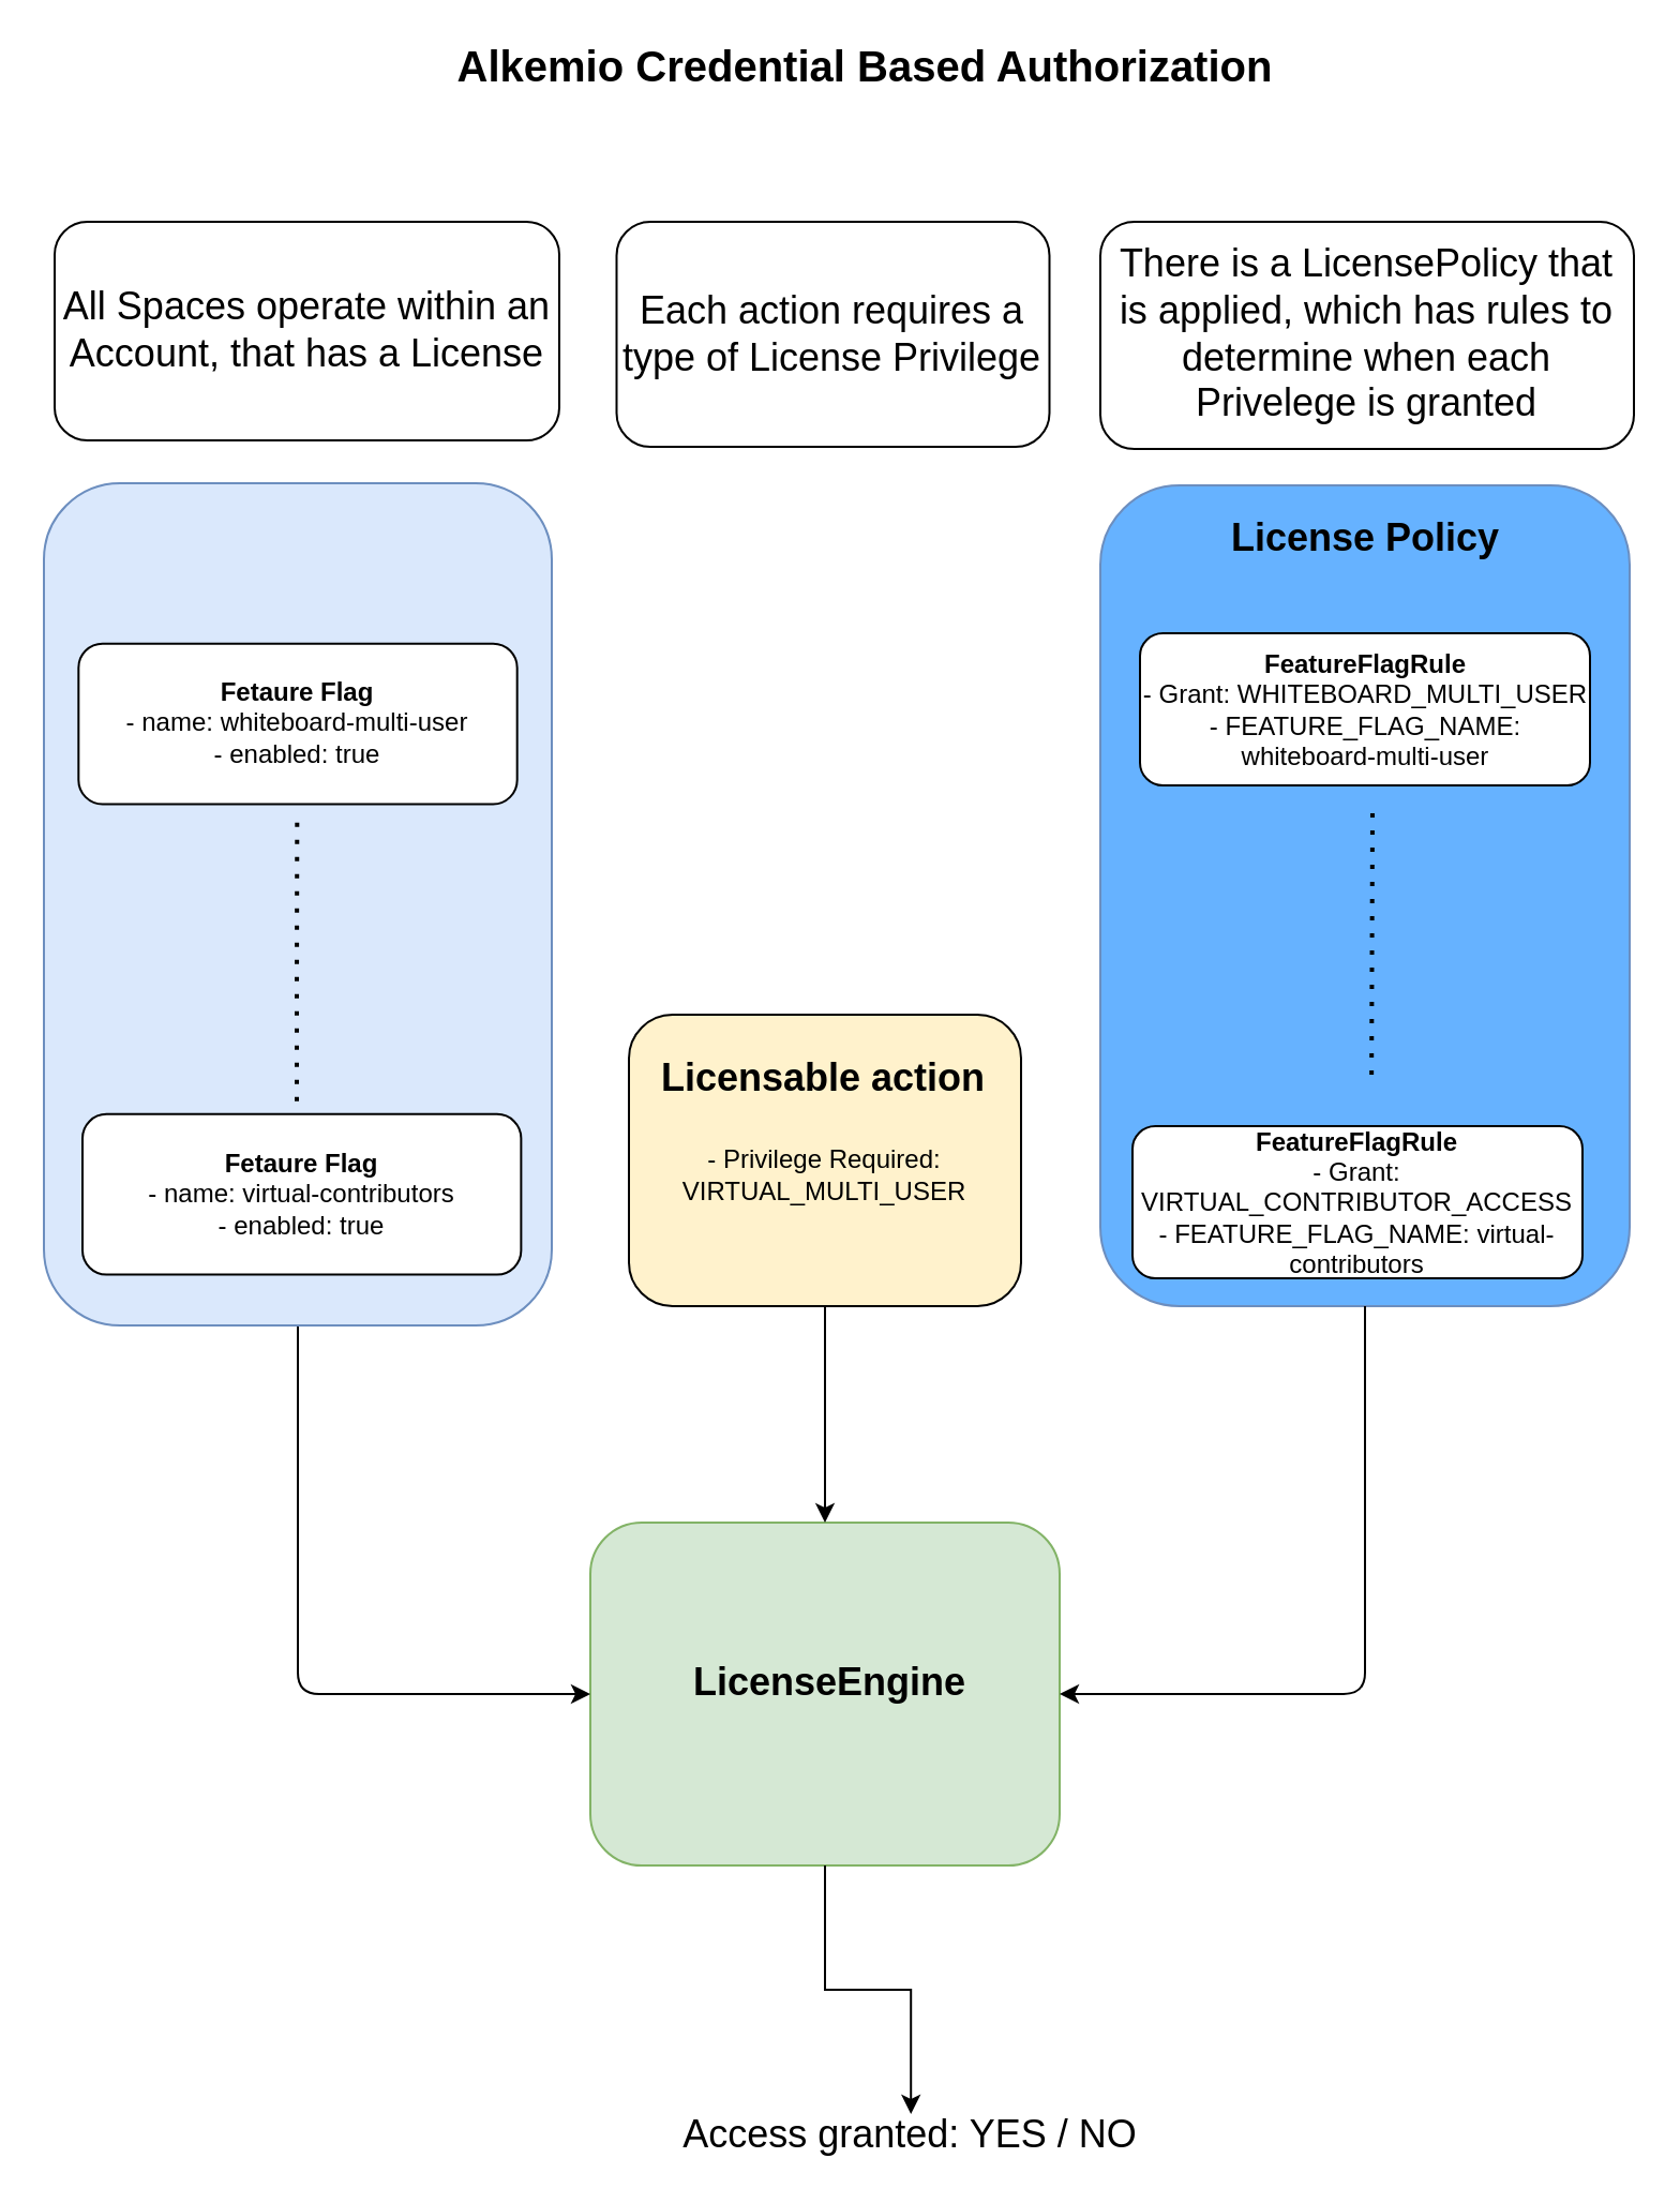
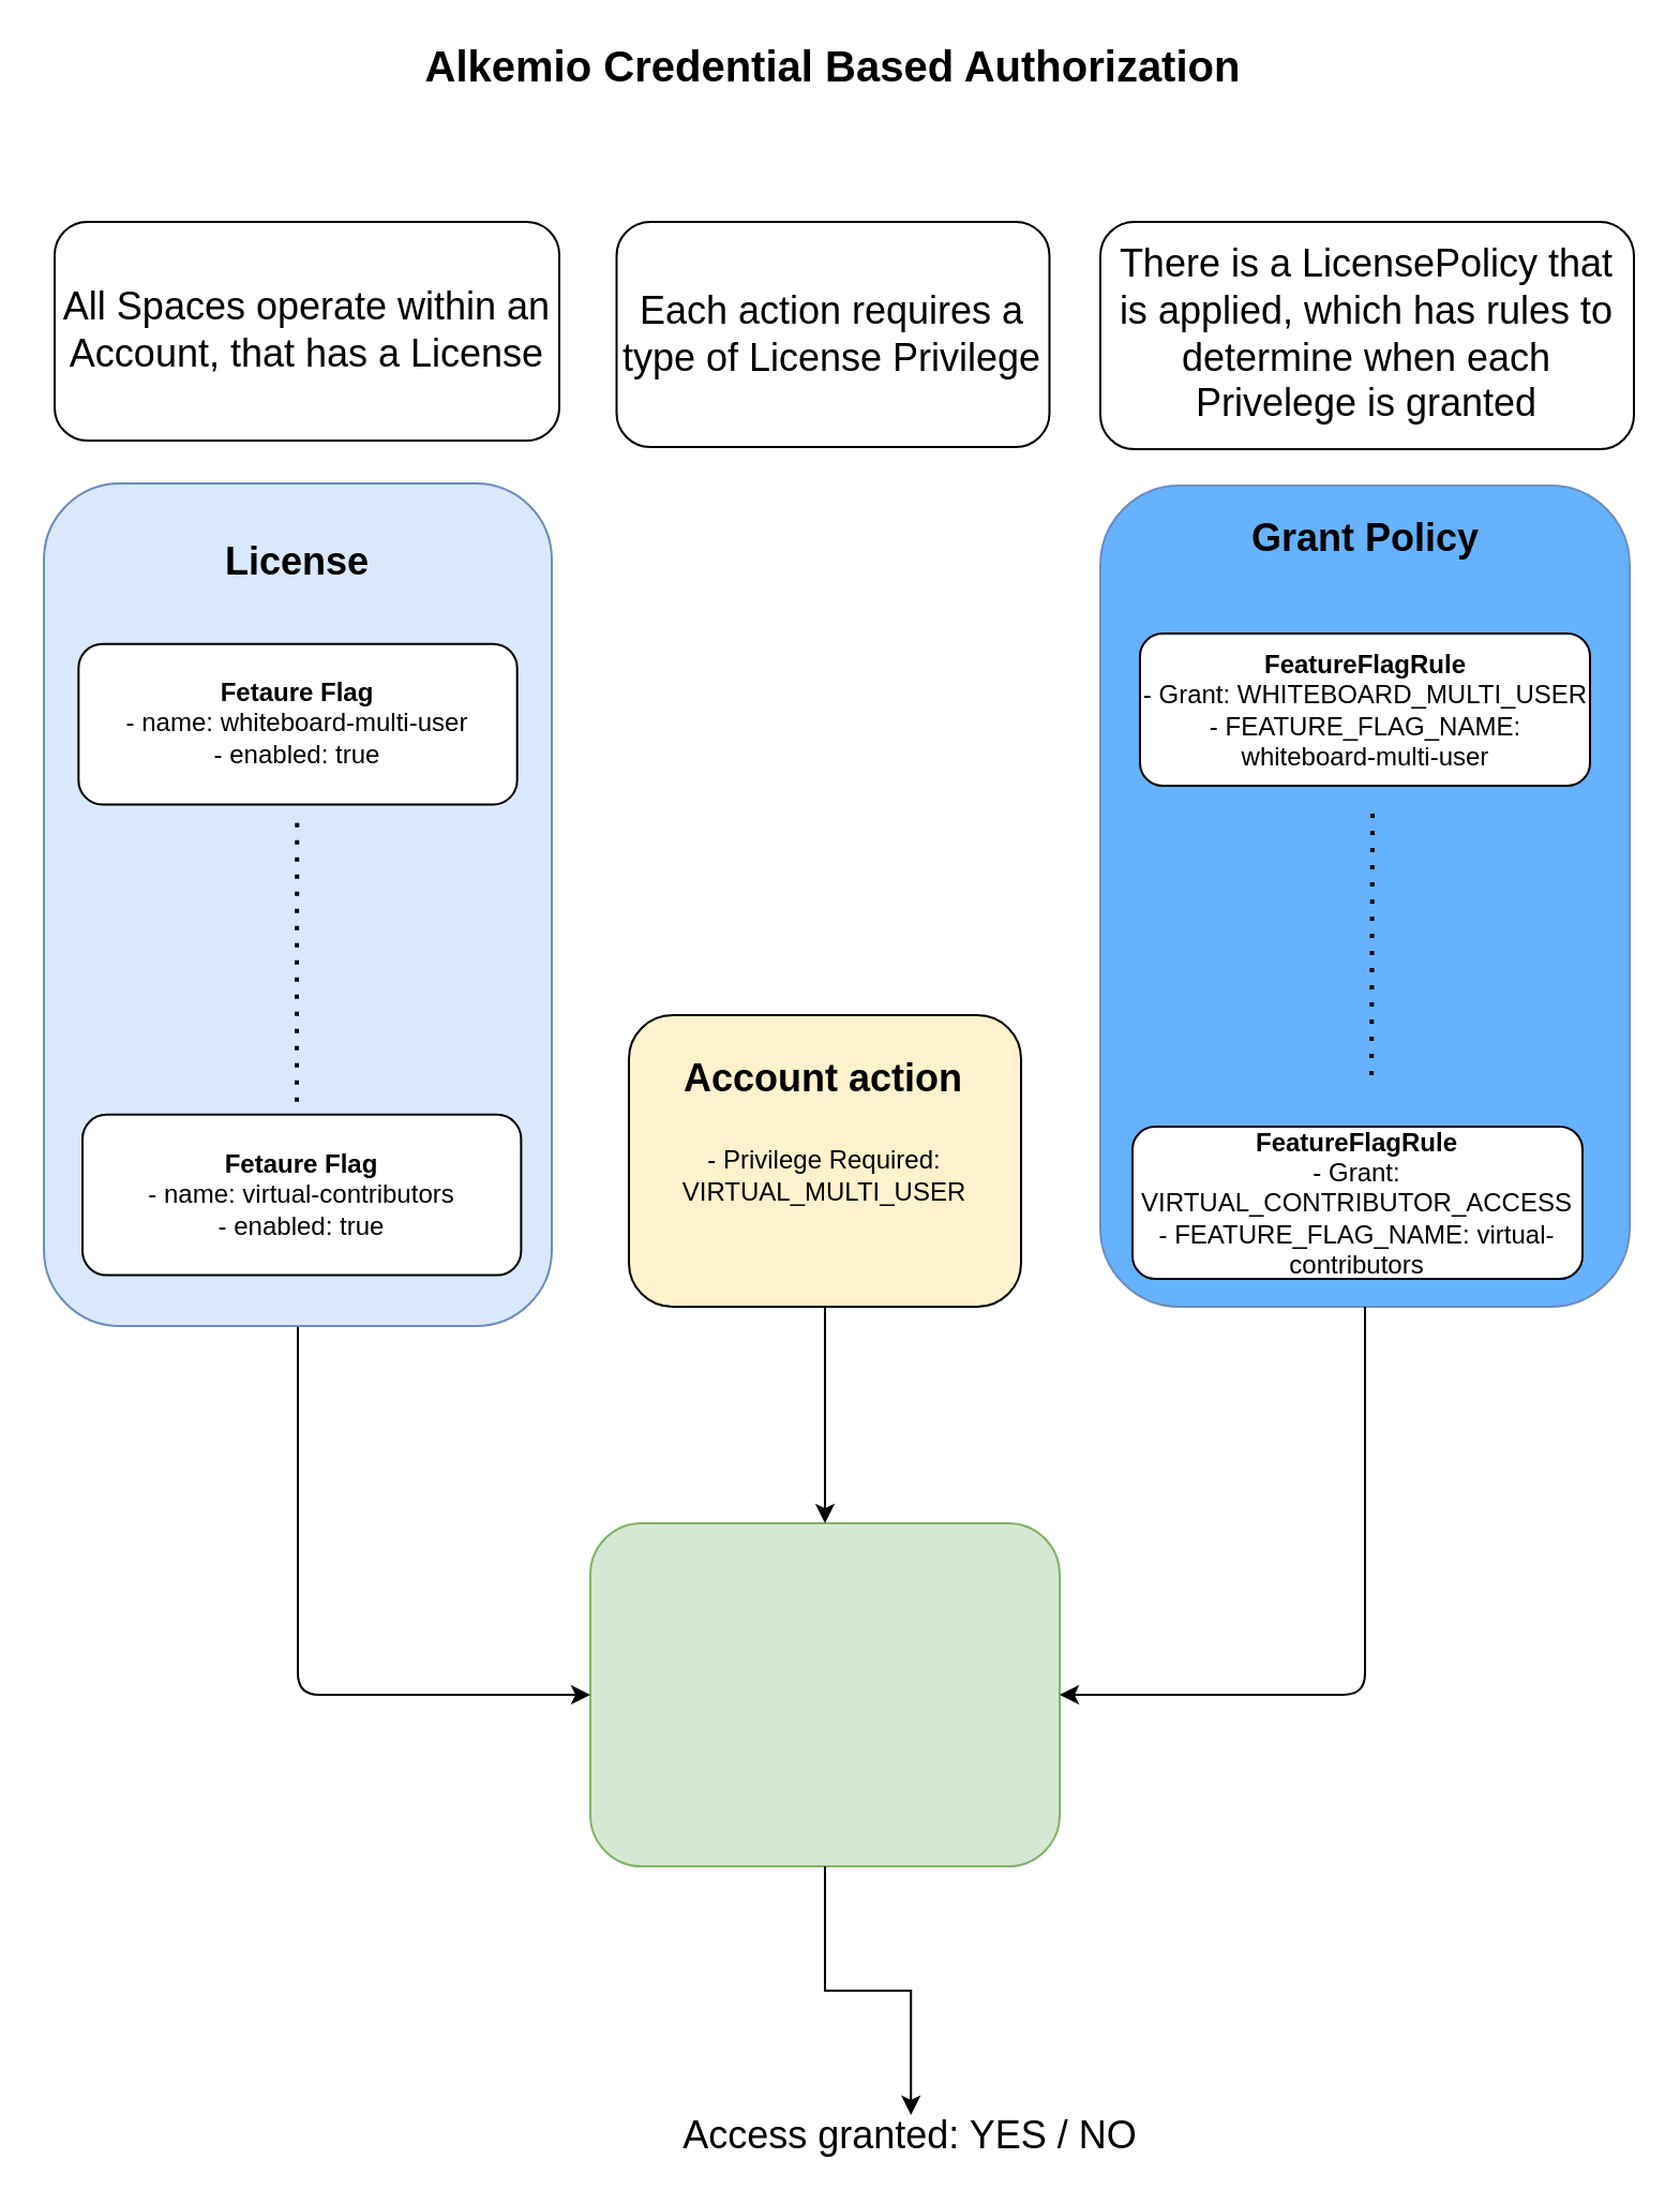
- <mxCell id="2" value="Alkemio Credential Based Authorization" style="text;html=1;strokeColor=none;fillColor=none;align=center;verticalAlign=middle;whiteSpace=wrap;rounded=0;fontSize=20;fontStyle=1" parent="1" vertex="1"><mxGeometry x="196" y="20" width="414.5" height="20" as="geometry" /></mxCell>
+ <mxCell id="2" value="Alkemio Credential Based Authorization" style="text;html=1;strokeColor=none;fillColor=none;align=center;verticalAlign=middle;whiteSpace=wrap;rounded=0;fontSize=20;fontStyle=1" parent="1" vertex="1"><mxGeometry x="181" y="20" width="414.5" height="20" as="geometry" /></mxCell>
- <mxCell id="6" value="&lt;font style=&quot;font-size: 18px&quot;&gt;&lt;b&gt;License Policy&lt;br&gt;&lt;/b&gt;&lt;/font&gt;" style="text;html=1;strokeColor=none;fillColor=none;align=center;verticalAlign=middle;whiteSpace=wrap;rounded=0;" parent="3" vertex="1"><mxGeometry x="23.5" y="15" width="200" height="20" as="geometry" /></mxCell>
+ <mxCell id="6" value="&lt;font style=&quot;font-size: 18px&quot;&gt;&lt;b&gt;Grant Policy&lt;br&gt;&lt;/b&gt;&lt;/font&gt;" style="text;html=1;strokeColor=none;fillColor=none;align=center;verticalAlign=middle;whiteSpace=wrap;rounded=0;" parent="3" vertex="1"><mxGeometry x="23.5" y="15" width="200" height="20" as="geometry" /></mxCell>
+ <mxCell id="16" value="&lt;b&gt;&lt;font style=&quot;font-size: 18px&quot;&gt;License&lt;/font&gt;&lt;/b&gt;" style="text;html=1;strokeColor=none;fillColor=none;align=center;verticalAlign=middle;whiteSpace=wrap;rounded=0;" parent="13" vertex="1"><mxGeometry x="10.773" y="18.714" width="215.455" height="37.429" as="geometry" /></mxCell>
- <mxCell id="21" value="&lt;font style=&quot;font-size: 18px&quot;&gt;&lt;b&gt;Licensable action&lt;/b&gt;&lt;/font&gt;" style="text;html=1;strokeColor=none;fillColor=none;align=center;verticalAlign=middle;whiteSpace=wrap;rounded=0;" parent="19" vertex="1"><mxGeometry x="13.238" y="14.233" width="155.745" height="31.628" as="geometry" /></mxCell>
+ <mxCell id="21" value="&lt;font style=&quot;font-size: 18px&quot;&gt;&lt;b&gt;Account action&lt;/b&gt;&lt;/font&gt;" style="text;html=1;strokeColor=none;fillColor=none;align=center;verticalAlign=middle;whiteSpace=wrap;rounded=0;" parent="19" vertex="1"><mxGeometry x="13.238" y="14.233" width="155.745" height="31.628" as="geometry" /></mxCell>
- <mxCell id="11" value="&lt;b&gt;&lt;font style=&quot;font-size: 18px&quot;&gt;LicenseEngine&lt;/font&gt;&lt;/b&gt;" style="text;html=1;strokeColor=none;fillColor=none;align=center;verticalAlign=middle;whiteSpace=wrap;rounded=0;" parent="9" vertex="1"><mxGeometry x="47.004" y="57" width="130.031" height="35" as="geometry" /></mxCell>
